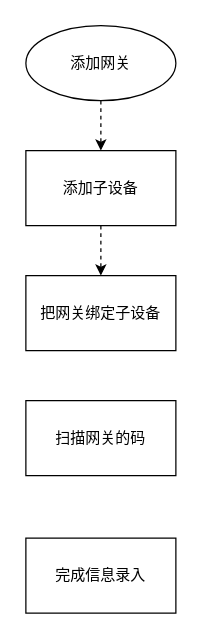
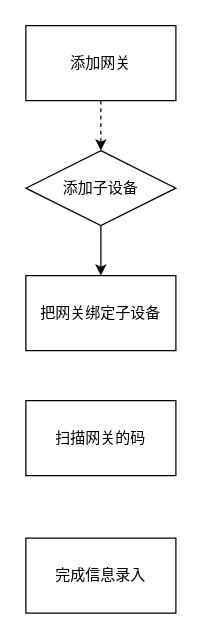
- <mxCell id="3" value="添加网关" style="ellipse;whiteSpace=wrap;html=1;" vertex="1" parent="1"><mxGeometry x="20" y="20" width="120" height="60" as="geometry" /></mxCell>
+ <mxCell id="3" value="添加网关" style="rounded=0;whiteSpace=wrap;html=1;" vertex="1" parent="1"><mxGeometry x="20" y="20" width="120" height="60" as="geometry" /></mxCell>
- <mxCell id="5" value="添加子设备" style="rounded=0;whiteSpace=wrap;html=1;" vertex="1" parent="1"><mxGeometry x="20" y="120" width="120" height="60" as="geometry" /></mxCell>
+ <mxCell id="5" value="添加子设备" style="rhombus;whiteSpace=wrap;html=1;" vertex="1" parent="1"><mxGeometry x="20" y="120" width="120" height="60" as="geometry" /></mxCell>
- <mxCell id="4" style="edgeStyle=orthogonalEdgeStyle;rounded=0;orthogonalLoop=1;jettySize=auto;html=1;exitX=0.5;exitY=1;exitDx=0;exitDy=0;entryX=0.5;entryY=0;entryDx=0;entryDy=0;dashed=1;" edge="1" parent="1" source="5" target="6"><mxGeometry relative="1" as="geometry" /></mxCell>
+ <mxCell id="4" style="edgeStyle=orthogonalEdgeStyle;rounded=0;orthogonalLoop=1;jettySize=auto;html=1;exitX=0.5;exitY=1;exitDx=0;exitDy=0;entryX=0.5;entryY=0;entryDx=0;entryDy=0;" edge="1" parent="1" source="5" target="6"><mxGeometry relative="1" as="geometry" /></mxCell>
